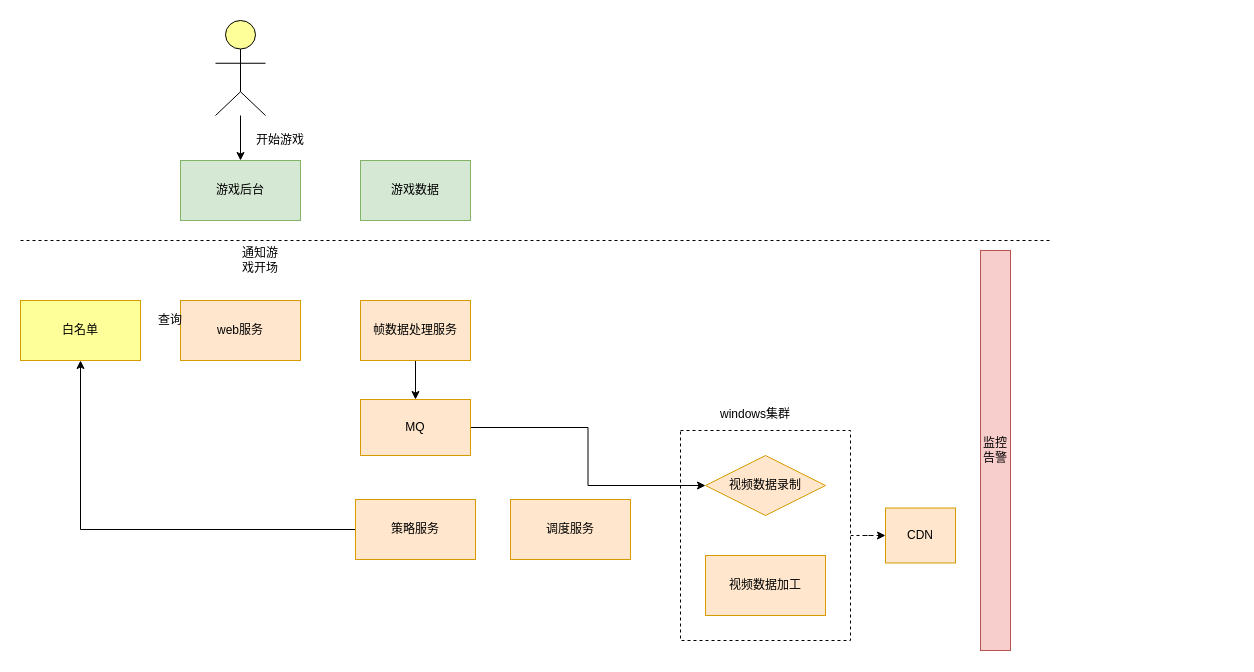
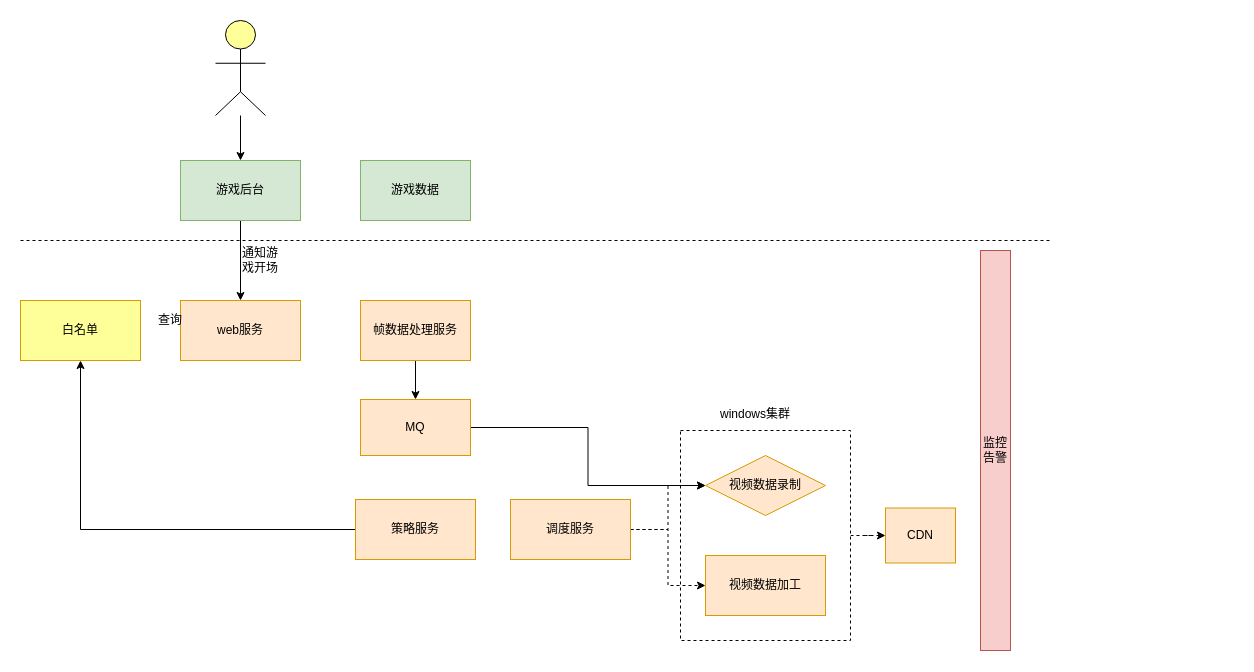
- <mxCell id="26" value="开始游戏" style="text;html=1;strokeColor=none;fillColor=none;align=center;verticalAlign=middle;whiteSpace=wrap;rounded=0;" vertex="1" parent="1"><mxGeometry x="250" y="130" width="60" height="20" as="geometry" /></mxCell>
+ <mxCell id="11" style="edgeStyle=orthogonalEdgeStyle;rounded=0;orthogonalLoop=1;jettySize=auto;html=1;exitX=0.5;exitY=1;exitDx=0;exitDy=0;entryX=0.5;entryY=0;entryDx=0;entryDy=0;strokeColor=#000000;" edge="1" parent="1" source="12" target="22"><mxGeometry relative="1" as="geometry" /></mxCell>
+ <mxCell id="17" style="edgeStyle=orthogonalEdgeStyle;rounded=0;orthogonalLoop=1;jettySize=auto;html=1;entryX=0;entryY=0.5;entryDx=0;entryDy=0;dashed=1;strokeColor=#000000;" edge="1" parent="1" source="19" target="15"><mxGeometry relative="1" as="geometry" /></mxCell>
+ <mxCell id="18" style="edgeStyle=orthogonalEdgeStyle;rounded=0;orthogonalLoop=1;jettySize=auto;html=1;exitX=1;exitY=0.5;exitDx=0;exitDy=0;entryX=0;entryY=0.5;entryDx=0;entryDy=0;dashed=1;strokeColor=#000000;" edge="1" parent="1" source="19" target="16"><mxGeometry relative="1" as="geometry" /></mxCell>
